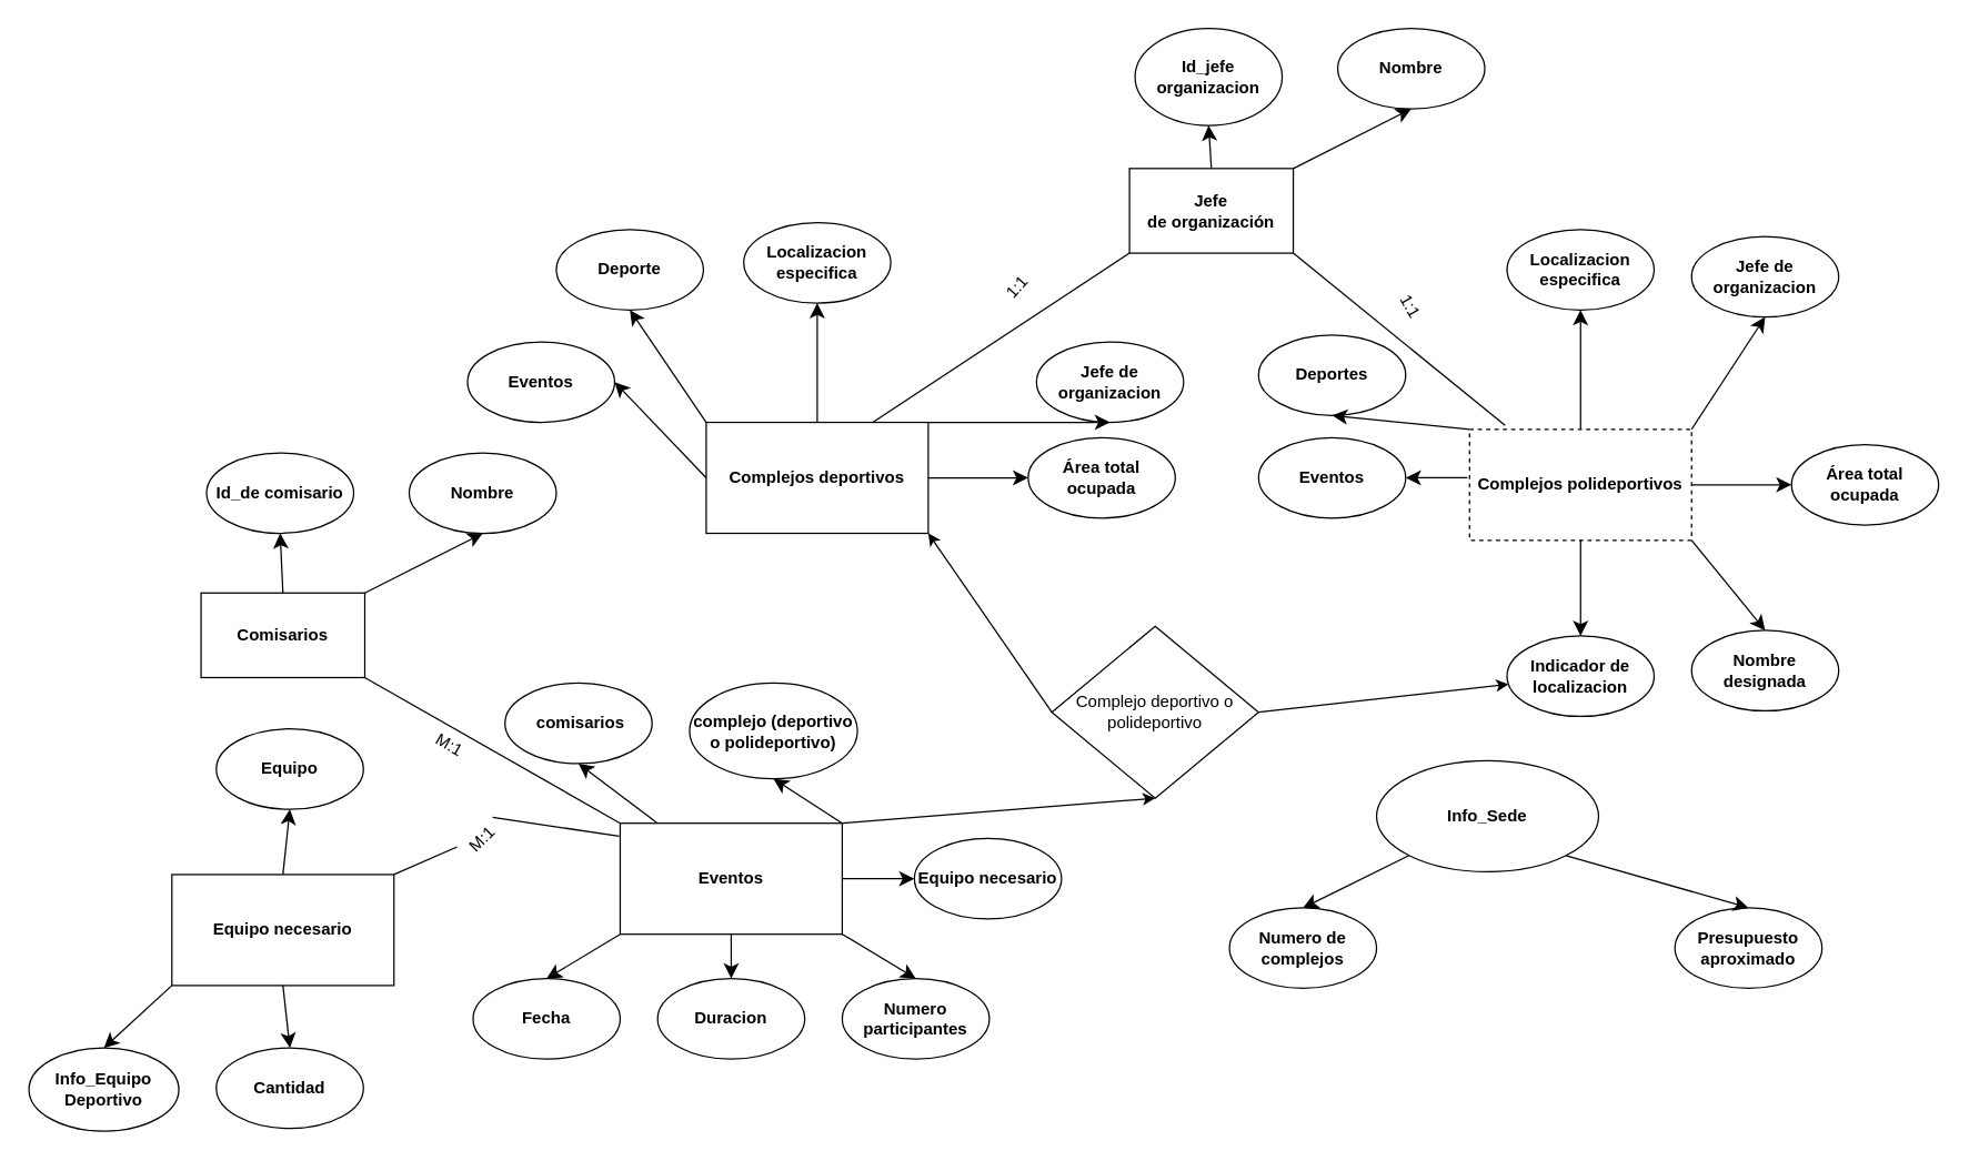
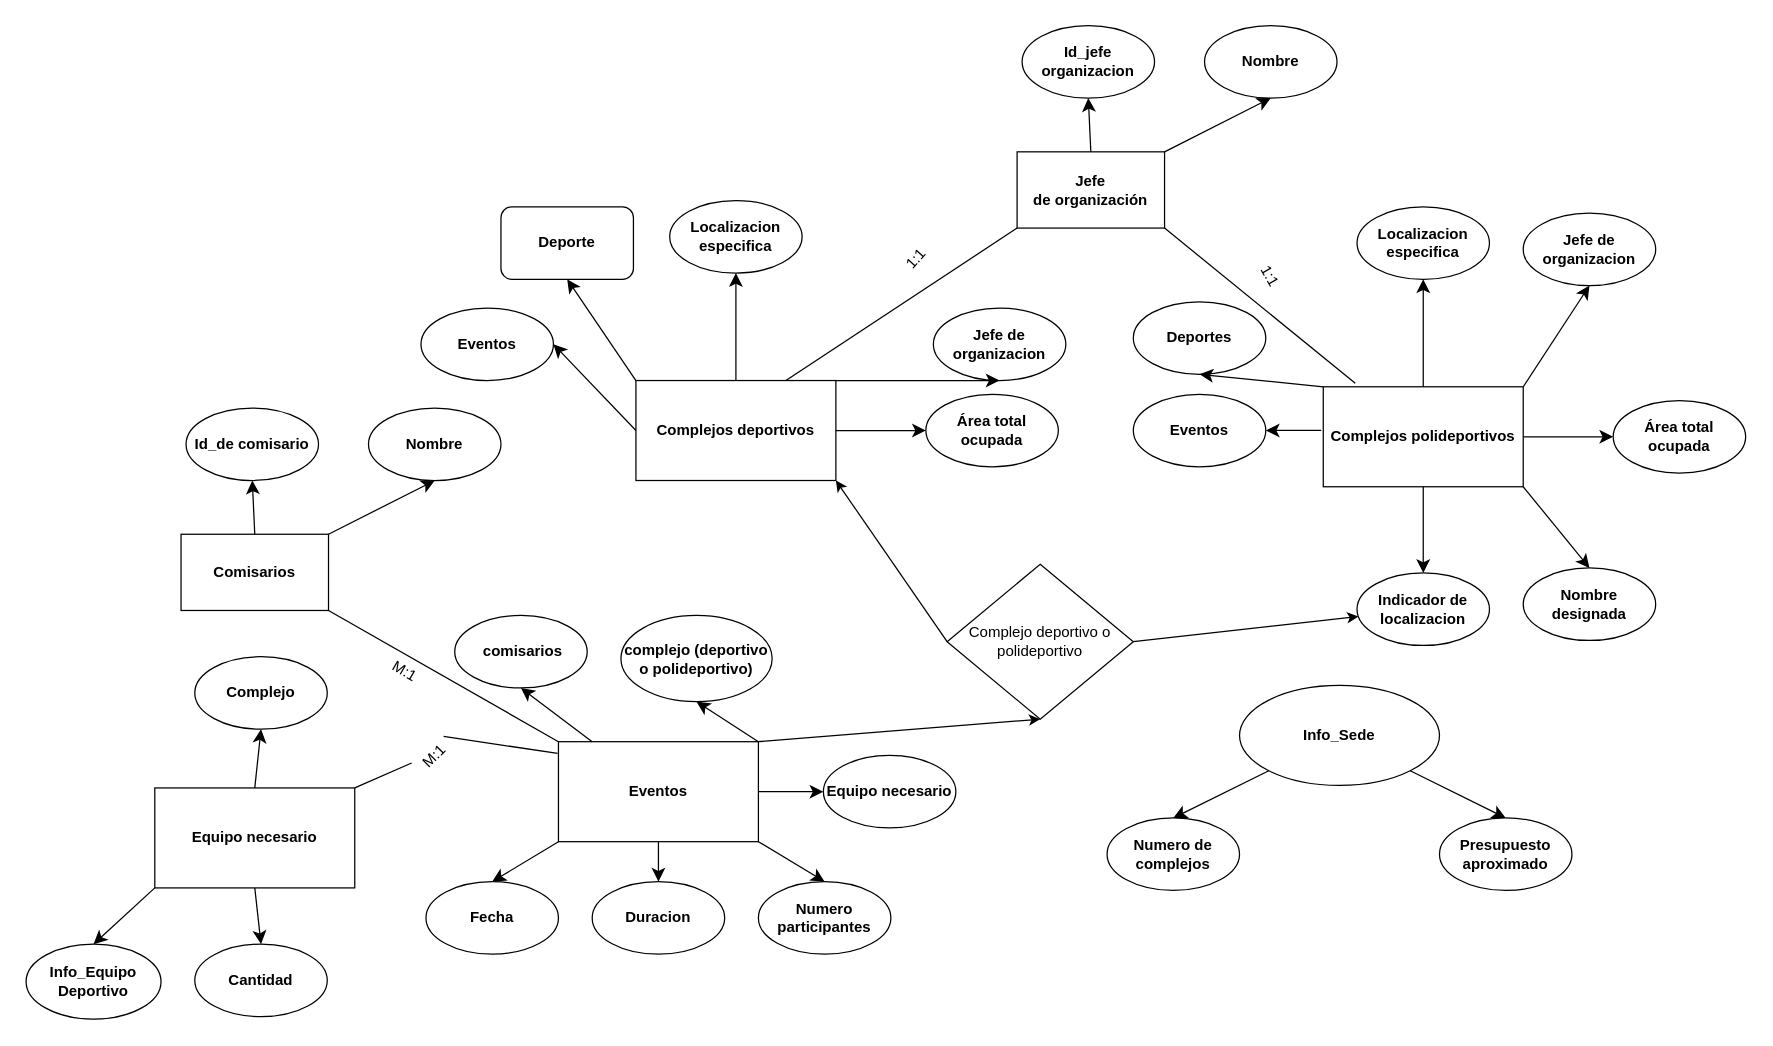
- <mxCell id="53" value="&lt;b&gt;Id_jefe organizacion&lt;/b&gt;" style="ellipse;whiteSpace=wrap;html=1;" vertex="1" parent="1"><mxGeometry x="817" y="20" width="106" height="70" as="geometry" /></mxCell>
+ <mxCell id="53" value="&lt;b&gt;Id_jefe organizacion&lt;/b&gt;" style="ellipse;whiteSpace=wrap;html=1;" vertex="1" parent="1"><mxGeometry x="817" y="20" width="106" height="58" as="geometry" /></mxCell>
- <mxCell id="3" value="&lt;b&gt;Deporte&lt;/b&gt;" style="ellipse;whiteSpace=wrap;html=1;" vertex="1" parent="1"><mxGeometry x="400" y="165" width="106" height="58" as="geometry" /></mxCell>
+ <mxCell id="3" value="&lt;b&gt;Deporte&lt;/b&gt;" style="whiteSpace=wrap;html=1;rounded=1;" vertex="1" parent="1"><mxGeometry x="400" y="165" width="106" height="58" as="geometry" /></mxCell>
- <mxCell id="11" value="&lt;b&gt;Complejos polideportivos&lt;/b&gt;" style="rounded=0;whiteSpace=wrap;html=1;dashed=1;" vertex="1" parent="1"><mxGeometry x="1058" y="309" width="160" height="80" as="geometry" /></mxCell>
+ <mxCell id="11" value="&lt;b&gt;Complejos polideportivos&lt;/b&gt;" style="rounded=0;whiteSpace=wrap;html=1;" vertex="1" parent="1"><mxGeometry x="1058" y="309" width="160" height="80" as="geometry" /></mxCell>
- <mxCell id="41" value="&lt;b&gt;Equipo&lt;/b&gt;" style="ellipse;whiteSpace=wrap;html=1;" vertex="1" parent="1"><mxGeometry x="155" y="525" width="106" height="58" as="geometry" /></mxCell>
+ <mxCell id="41" value="&lt;b&gt;Complejo&lt;/b&gt;" style="ellipse;whiteSpace=wrap;html=1;" vertex="1" parent="1"><mxGeometry x="155" y="525" width="106" height="58" as="geometry" /></mxCell>
- <mxCell id="26" value="&lt;b&gt;Presupuesto aproximado&lt;/b&gt;" style="ellipse;whiteSpace=wrap;html=1;" vertex="1" parent="1"><mxGeometry x="1206" y="654" width="106" height="58" as="geometry" /></mxCell>
+ <mxCell id="26" value="&lt;b&gt;Presupuesto aproximado&lt;/b&gt;" style="ellipse;whiteSpace=wrap;html=1;" vertex="1" parent="1"><mxGeometry x="1151" y="654" width="106" height="58" as="geometry" /></mxCell>
